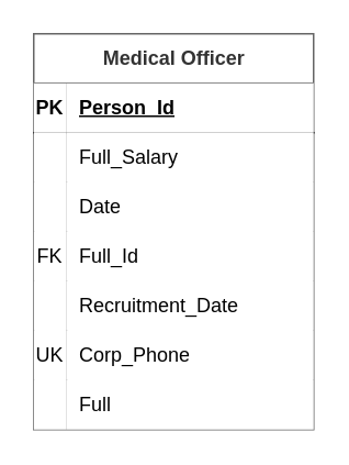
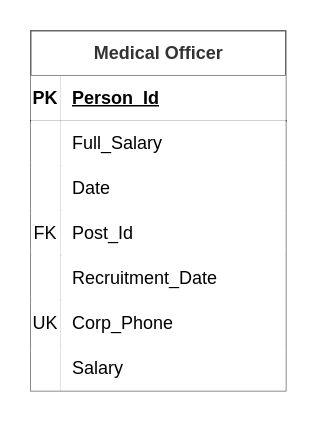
- <mxCell id="14" value="Full_Id" style="shape=partialRectangle;connectable=0;top=0;left=0;bottom=0;right=0;align=left;spacingLeft=6;overflow=hidden;whiteSpace=wrap;html=1;" vertex="1" parent="12"><mxGeometry x="20" width="150" height="30" as="geometry"><mxRectangle width="150" height="30" as="alternateBounds" /></mxGeometry></mxCell>
+ <mxCell id="14" value="Post_Id" style="shape=partialRectangle;connectable=0;top=0;left=0;bottom=0;right=0;align=left;spacingLeft=6;overflow=hidden;whiteSpace=wrap;html=1;" vertex="1" parent="12"><mxGeometry x="20" width="150" height="30" as="geometry"><mxRectangle width="150" height="30" as="alternateBounds" /></mxGeometry></mxCell>
- <mxCell id="23" value="Full" style="shape=partialRectangle;connectable=0;top=0;left=0;bottom=0;right=0;align=left;spacingLeft=6;overflow=hidden;whiteSpace=wrap;html=1;" vertex="1" parent="21"><mxGeometry x="20" width="150" height="30" as="geometry"><mxRectangle width="150" height="30" as="alternateBounds" /></mxGeometry></mxCell>
+ <mxCell id="23" value="Salary" style="shape=partialRectangle;connectable=0;top=0;left=0;bottom=0;right=0;align=left;spacingLeft=6;overflow=hidden;whiteSpace=wrap;html=1;" vertex="1" parent="21"><mxGeometry x="20" width="150" height="30" as="geometry"><mxRectangle width="150" height="30" as="alternateBounds" /></mxGeometry></mxCell>
